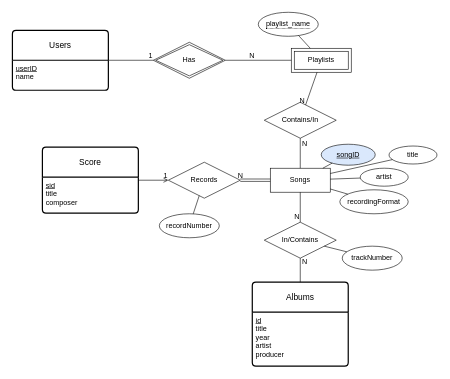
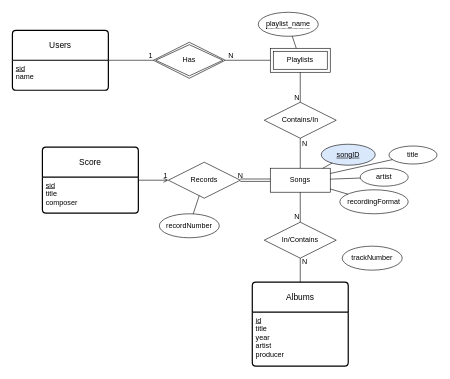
- <mxCell id="8" value="Playlists" style="shape=ext;margin=3;double=1;whiteSpace=wrap;html=1;align=center;" parent="1" vertex="1"><mxGeometry x="485" y="80" width="100" height="40" as="geometry" /></mxCell>
+ <mxCell id="8" value="Playlists" style="shape=ext;margin=3;double=1;whiteSpace=wrap;html=1;align=center;" parent="1" vertex="1"><mxGeometry x="450" y="80" width="100" height="40" as="geometry" /></mxCell>
- <mxCell id="5" value="&lt;u&gt;userID&lt;/u&gt;&lt;div&gt;name&lt;/div&gt;" style="align=left;strokeColor=none;fillColor=none;spacingLeft=4;fontSize=12;verticalAlign=top;resizable=0;rotatable=0;part=1;html=1;" parent="4" vertex="1"><mxGeometry y="50" width="160" height="50" as="geometry" /></mxCell>
+ <mxCell id="5" value="&lt;u&gt;sid&lt;/u&gt;&lt;div&gt;name&lt;/div&gt;" style="align=left;strokeColor=none;fillColor=none;spacingLeft=4;fontSize=12;verticalAlign=top;resizable=0;rotatable=0;part=1;html=1;" parent="4" vertex="1"><mxGeometry y="50" width="160" height="50" as="geometry" /></mxCell>
- <mxCell id="37" value="" style="endArrow=none;html=1;rounded=0;" parent="1" source="26" target="10" edge="1"><mxGeometry relative="1" as="geometry"><mxPoint x="560" y="309" as="sourcePoint" /><mxPoint x="613" y="308" as="targetPoint" /></mxGeometry></mxCell>
